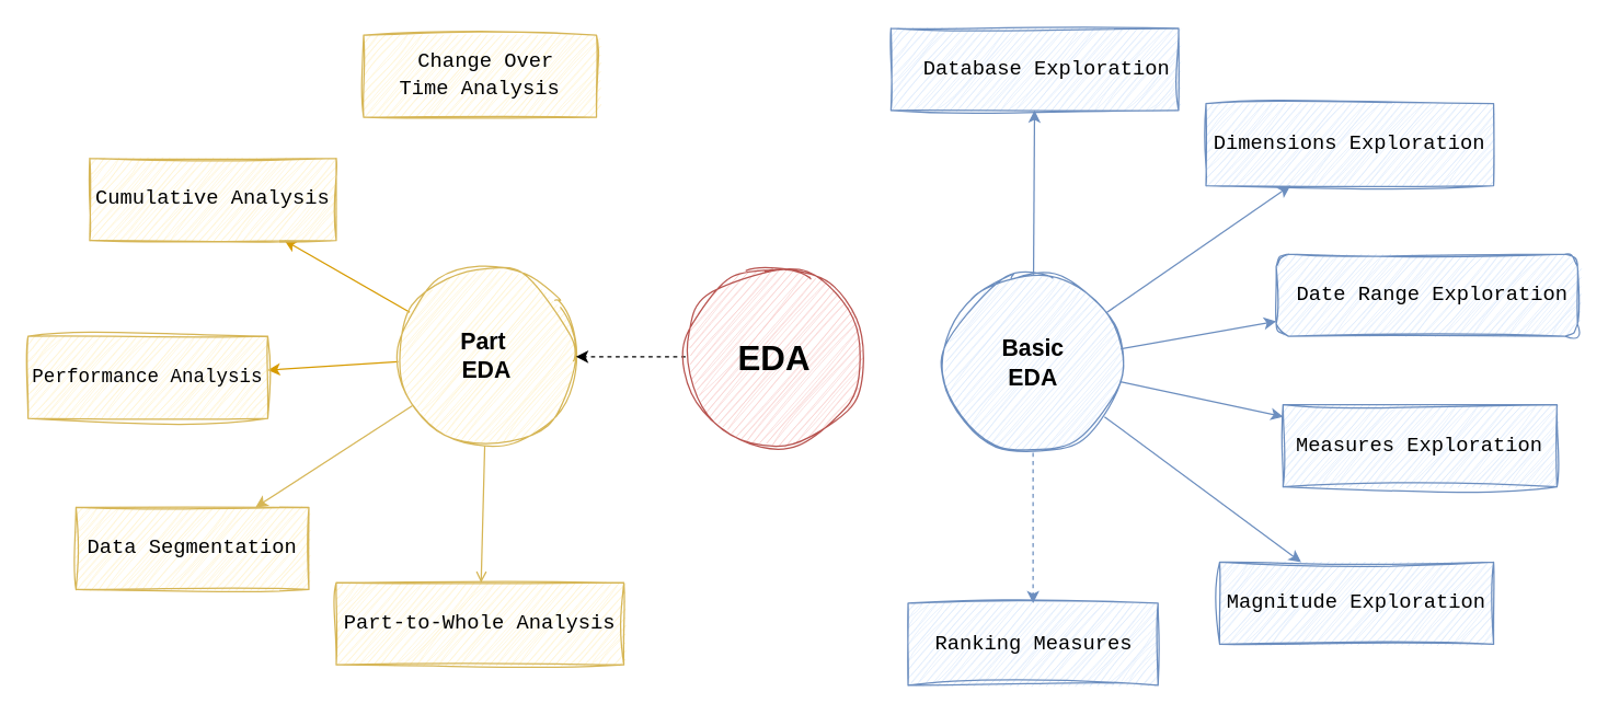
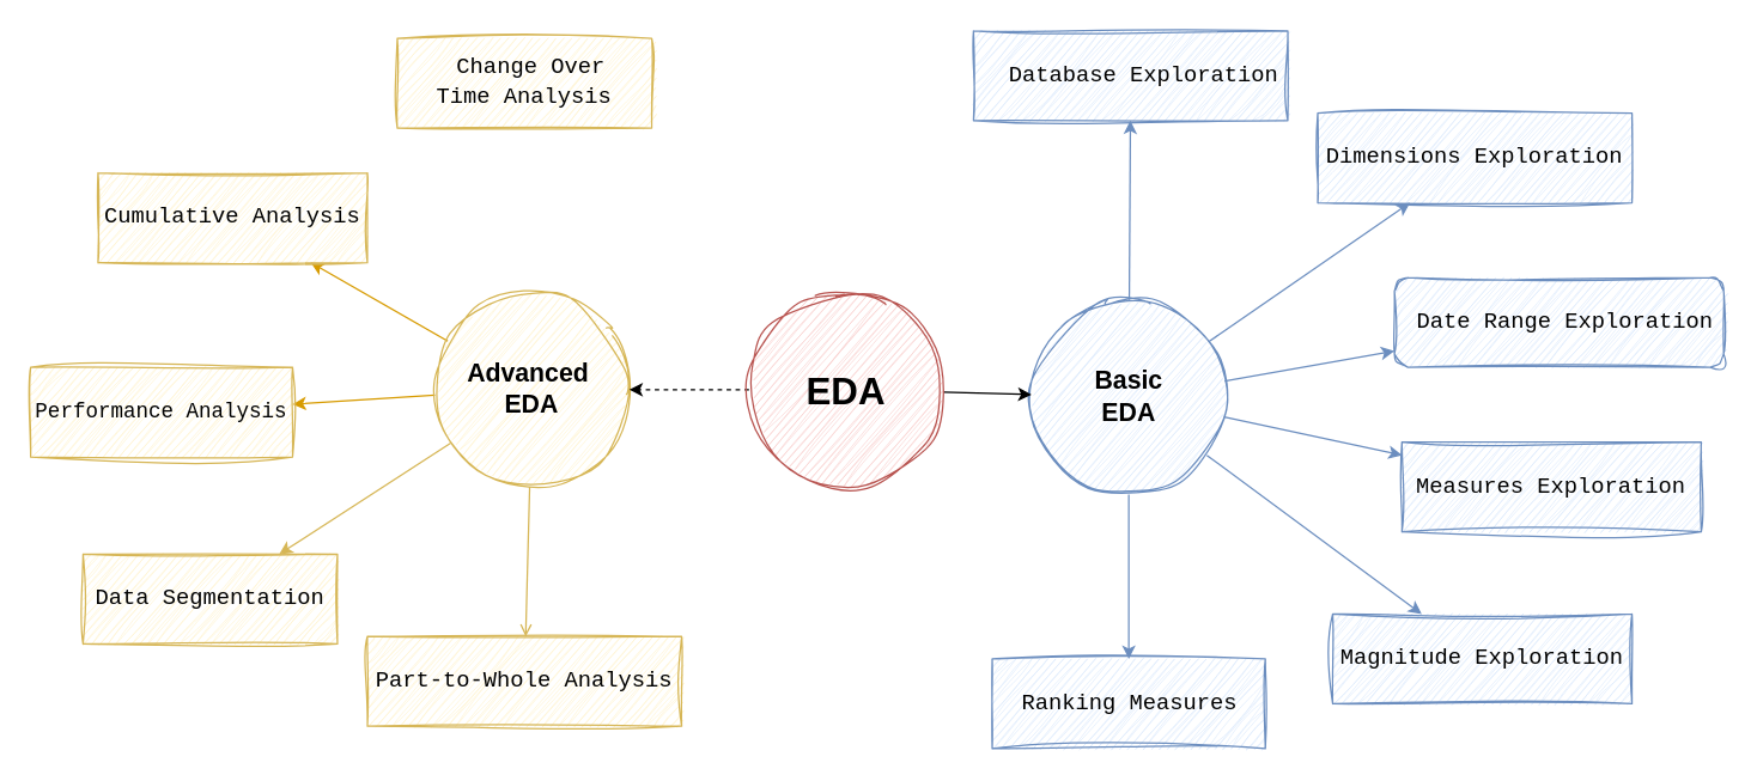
- <mxCell id="6" value="&lt;b&gt;&lt;font style=&quot;font-size: 17px;&quot;&gt;Part&amp;nbsp;&lt;/font&gt;&lt;/b&gt;&lt;div&gt;&lt;b&gt;&lt;font style=&quot;font-size: 17px;&quot;&gt;EDA&lt;/font&gt;&lt;/b&gt;&lt;/div&gt;" style="ellipse;whiteSpace=wrap;html=1;aspect=fixed;sketch=1;curveFitting=1;jiggle=2;fillColor=#fff2cc;strokeColor=#d6b656;" parent="1" vertex="1"><mxGeometry x="290" y="195" width="130" height="130" as="geometry" /></mxCell>
+ <mxCell id="6" value="&lt;b&gt;&lt;font style=&quot;font-size: 17px;&quot;&gt;Advanced&amp;nbsp;&lt;/font&gt;&lt;/b&gt;&lt;div&gt;&lt;b&gt;&lt;font style=&quot;font-size: 17px;&quot;&gt;EDA&lt;/font&gt;&lt;/b&gt;&lt;/div&gt;" style="ellipse;whiteSpace=wrap;html=1;aspect=fixed;sketch=1;curveFitting=1;jiggle=2;fillColor=#fff2cc;strokeColor=#d6b656;" parent="1" vertex="1"><mxGeometry x="290" y="195" width="130" height="130" as="geometry" /></mxCell>
+ <mxCell id="25" style="edgeStyle=none;html=1;fontFamily=Helvetica;fontSize=12;fontColor=default;" edge="1" parent="1" source="27" target="18"><mxGeometry relative="1" as="geometry" /></mxCell>
- <mxCell id="16" value="" style="edgeStyle=none;html=1;fillColor=#dae8fc;strokeColor=#6c8ebf;dashed=1;" edge="1" parent="1" source="18" target="23"><mxGeometry relative="1" as="geometry" /></mxCell>
+ <mxCell id="16" value="" style="edgeStyle=none;html=1;fillColor=#dae8fc;strokeColor=#6c8ebf;" edge="1" parent="1" source="18" target="23"><mxGeometry relative="1" as="geometry" /></mxCell>
